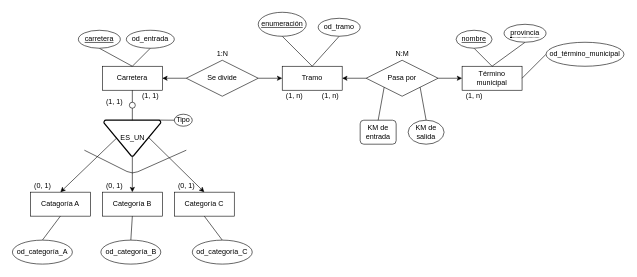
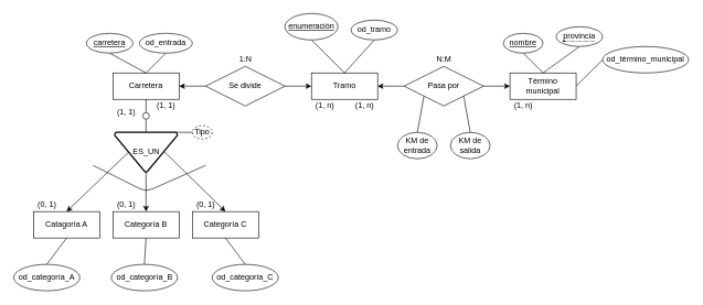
- <mxCell id="18" value="Tipo" style="ellipse;whiteSpace=wrap;html=1;align=center;" parent="1" vertex="1"><mxGeometry x="290" y="190" width="30" height="20" as="geometry" /></mxCell>
+ <mxCell id="18" value="Tipo" style="ellipse;whiteSpace=wrap;html=1;align=center;dashed=1;" parent="1" vertex="1"><mxGeometry x="290" y="190" width="30" height="20" as="geometry" /></mxCell>
- <mxCell id="30" value="KM de entrada" style="whiteSpace=wrap;html=1;align=center;rounded=1;" parent="1" vertex="1"><mxGeometry x="600" y="200" width="60" height="40" as="geometry" /></mxCell>
+ <mxCell id="30" value="KM de entrada" style="ellipse;whiteSpace=wrap;html=1;align=center;" parent="1" vertex="1"><mxGeometry x="600" y="200" width="60" height="40" as="geometry" /></mxCell>
